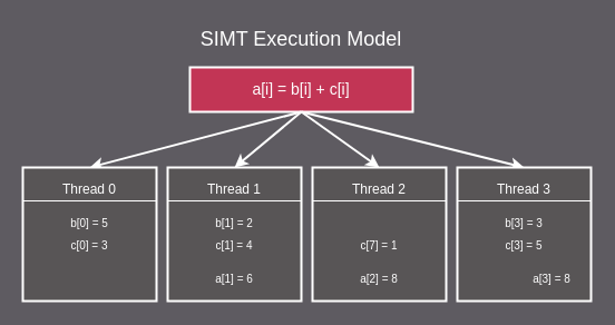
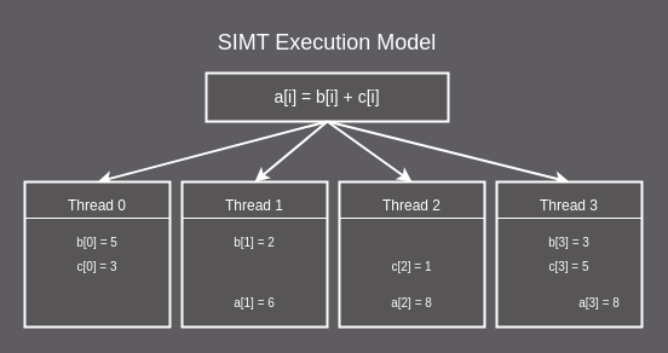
- <mxCell id="3" value="a[i] = b[i] + c[i]" style="rounded=0;whiteSpace=wrap;html=1;fillColor=#C23555;strokeColor=#FFFFFF;strokeWidth=2;fontFamily=Arial;fontSize=14;fontColor=#FFFFFF;" parent="1" vertex="1"><mxGeometry x="170" y="60" width="200" height="40" as="geometry" /></mxCell>
+ <mxCell id="3" value="a[i] = b[i] + c[i]" style="rounded=0;whiteSpace=wrap;html=1;fillColor=#585556;strokeColor=#FFFFFF;strokeWidth=2;fontFamily=Arial;fontSize=14;fontColor=#FFFFFF;" parent="1" vertex="1"><mxGeometry x="170" y="60" width="200" height="40" as="geometry" /></mxCell>
- <mxCell id="17" value="c[1] = 4" style="text;html=1;strokeColor=none;fillColor=none;align=center;verticalAlign=middle;whiteSpace=wrap;rounded=0;fontSize=10;fontFamily=Arial;fontColor=#FFFFFF;" parent="1" vertex="1"><mxGeometry x="180" y="210" width="60" height="20" as="geometry" /></mxCell>
- <mxCell id="22" value="c[7] = 1" style="text;html=1;strokeColor=none;fillColor=none;align=center;verticalAlign=middle;whiteSpace=wrap;rounded=0;fontSize=10;fontFamily=Arial;fontColor=#FFFFFF;" parent="1" vertex="1"><mxGeometry x="310" y="210" width="60" height="20" as="geometry" /></mxCell>
+ <mxCell id="22" value="c[2] = 1" style="text;html=1;strokeColor=none;fillColor=none;align=center;verticalAlign=middle;whiteSpace=wrap;rounded=0;fontSize=10;fontFamily=Arial;fontColor=#FFFFFF;" parent="1" vertex="1"><mxGeometry x="310" y="210" width="60" height="20" as="geometry" /></mxCell>
